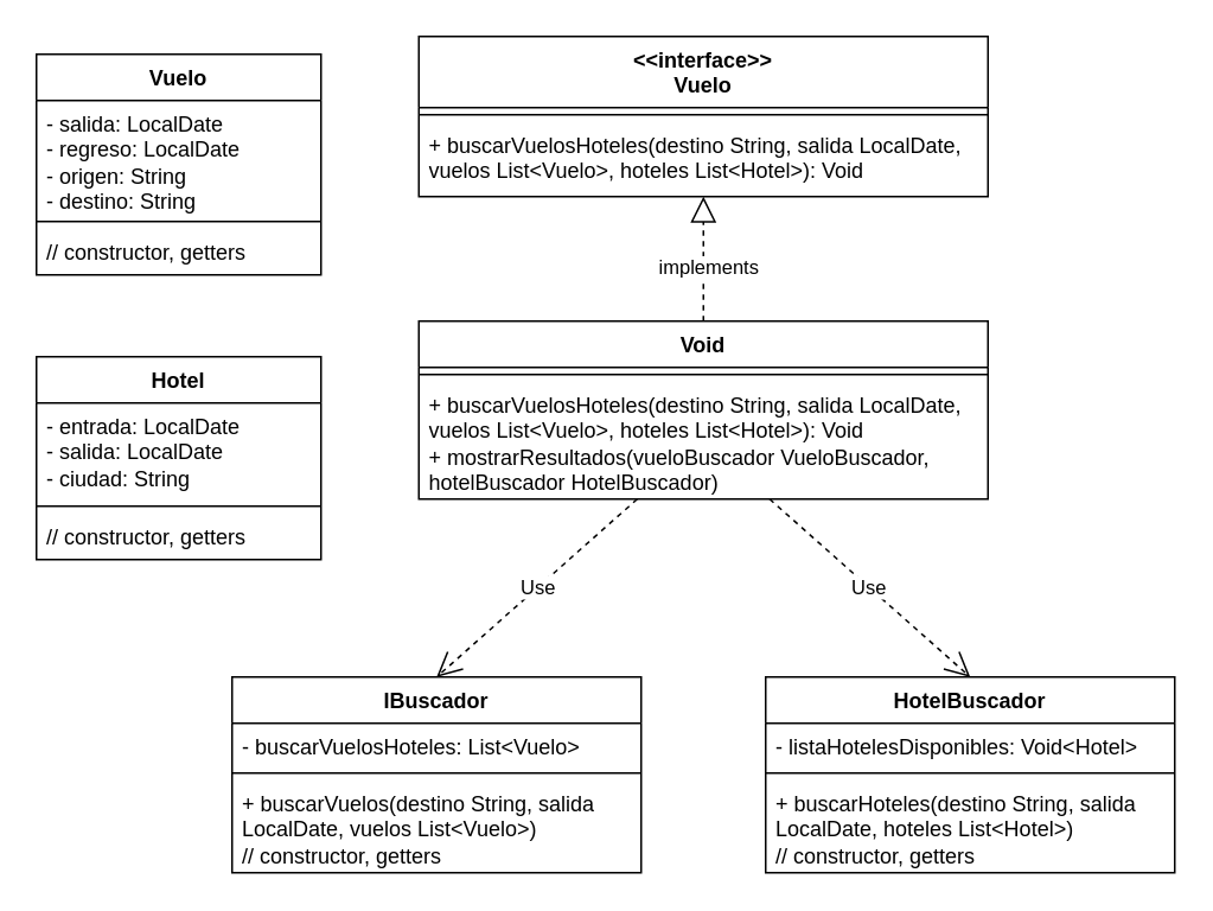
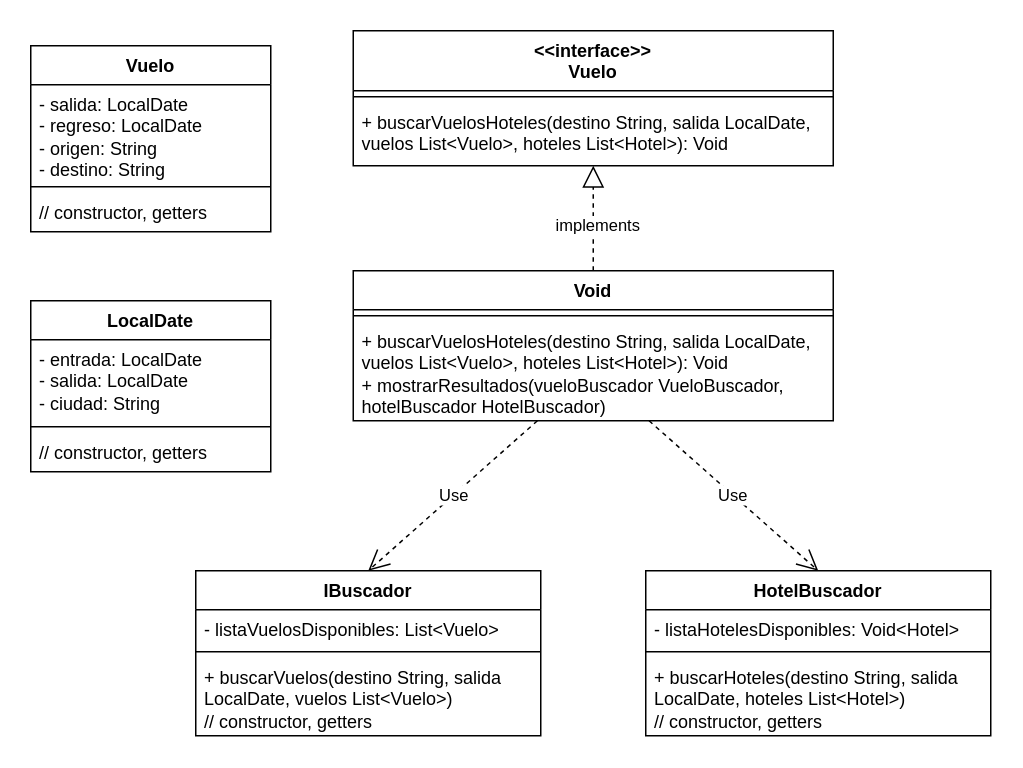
- <mxCell id="24" value="Hotel" style="swimlane;fontStyle=1;align=center;verticalAlign=top;childLayout=stackLayout;horizontal=1;startSize=26;horizontalStack=0;resizeParent=1;resizeParentMax=0;resizeLast=0;collapsible=1;marginBottom=0;whiteSpace=wrap;html=1;" vertex="1" parent="1"><mxGeometry x="20" y="200" width="160" height="114" as="geometry" /></mxCell>
+ <mxCell id="24" value="LocalDate" style="swimlane;fontStyle=1;align=center;verticalAlign=top;childLayout=stackLayout;horizontal=1;startSize=26;horizontalStack=0;resizeParent=1;resizeParentMax=0;resizeLast=0;collapsible=1;marginBottom=0;whiteSpace=wrap;html=1;" vertex="1" parent="1"><mxGeometry x="20" y="200" width="160" height="114" as="geometry" /></mxCell>
- <mxCell id="11" value="- buscarVuelosHoteles: List&amp;lt;Vuelo&amp;gt;" style="text;strokeColor=none;fillColor=none;align=left;verticalAlign=top;spacingLeft=4;spacingRight=4;overflow=hidden;rotatable=0;points=[[0,0.5],[1,0.5]];portConstraint=eastwest;whiteSpace=wrap;html=1;" vertex="1" parent="10"><mxGeometry y="26" width="230" height="24" as="geometry" /></mxCell>
+ <mxCell id="11" value="- listaVuelosDisponibles: List&amp;lt;Vuelo&amp;gt;" style="text;strokeColor=none;fillColor=none;align=left;verticalAlign=top;spacingLeft=4;spacingRight=4;overflow=hidden;rotatable=0;points=[[0,0.5],[1,0.5]];portConstraint=eastwest;whiteSpace=wrap;html=1;" vertex="1" parent="10"><mxGeometry y="26" width="230" height="24" as="geometry" /></mxCell>
